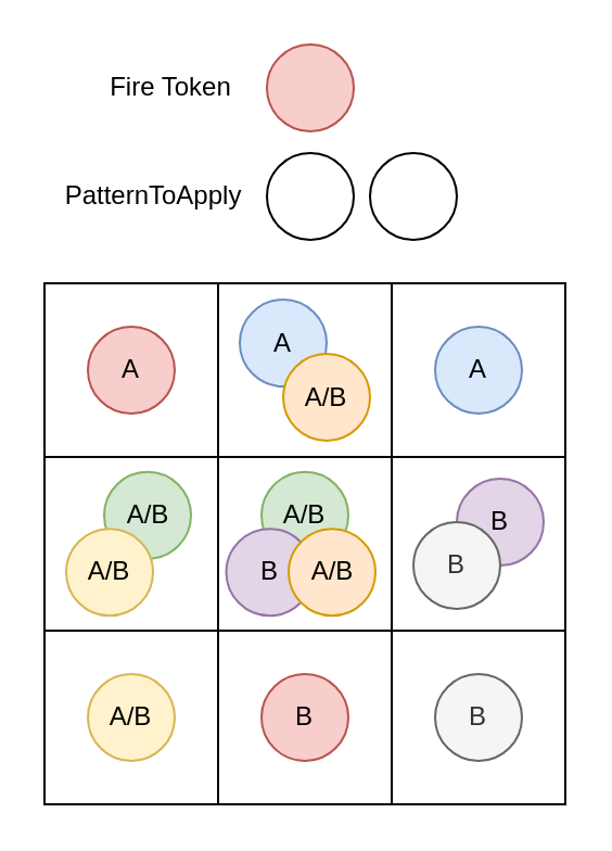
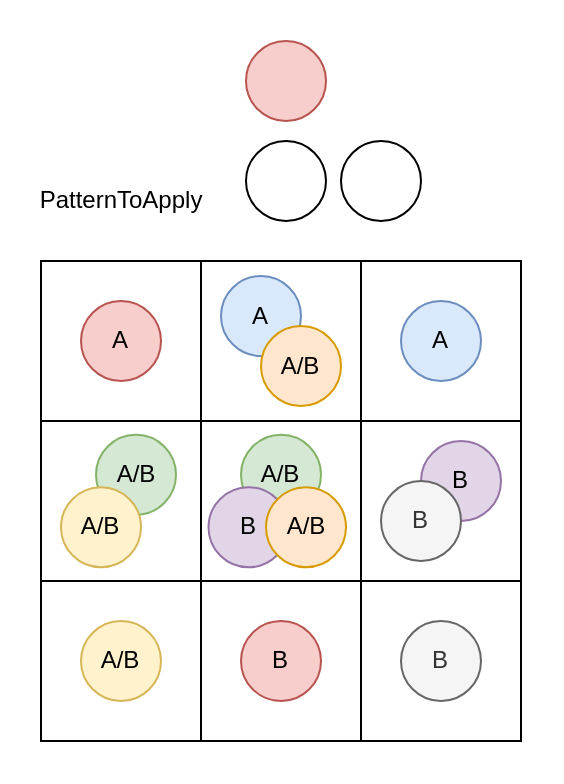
- <mxCell id="28" value="Fire Token" style="text;html=1;align=center;verticalAlign=middle;resizable=0;points=[];autosize=1;strokeColor=none;fillColor=none;" parent="1" vertex="1"><mxGeometry x="37.5" y="25" width="80" height="30" as="geometry" /></mxCell>
- <mxCell id="26" value="PatternToApply" style="text;html=1;align=center;verticalAlign=middle;resizable=0;points=[];autosize=1;strokeColor=none;fillColor=none;" parent="1" vertex="1"><mxGeometry x="20" y="75" width="100" height="30" as="geometry" /></mxCell>
+ <mxCell id="26" value="PatternToApply" style="text;html=1;align=center;verticalAlign=middle;resizable=0;points=[];autosize=1;strokeColor=none;fillColor=none;" parent="1" vertex="1"><mxGeometry x="10" y="85" width="100" height="30" as="geometry" /></mxCell>
